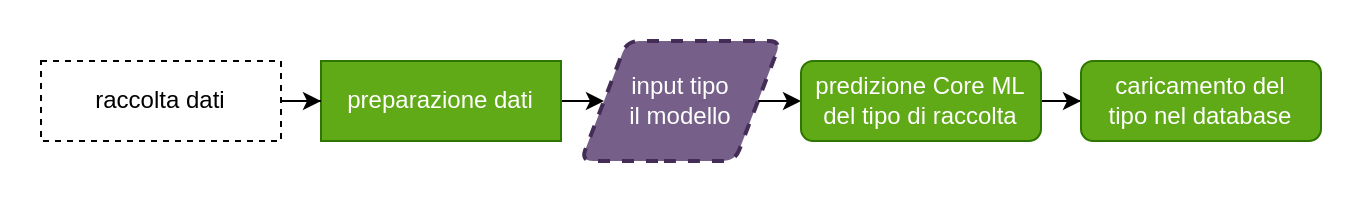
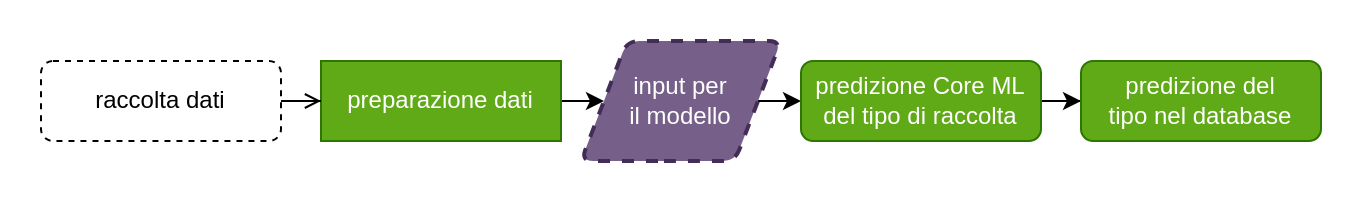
- <mxCell id="5" value="raccolta dati" style="whiteSpace=wrap;html=1;fontSize=12;glass=0;strokeWidth=1;shadow=0;dashed=1;rounded=0;" vertex="1" parent="1"><mxGeometry x="20" y="30" width="120" height="40" as="geometry" /></mxCell>
+ <mxCell id="5" value="raccolta dati" style="rounded=1;whiteSpace=wrap;html=1;fontSize=12;glass=0;strokeWidth=1;shadow=0;dashed=1;" vertex="1" parent="1"><mxGeometry x="20" y="30" width="120" height="40" as="geometry" /></mxCell>
- <mxCell id="4" style="edgeStyle=orthogonalEdgeStyle;rounded=0;orthogonalLoop=1;jettySize=auto;html=1;entryX=0;entryY=0.5;entryDx=0;entryDy=0;" edge="1" parent="1" source="5" target="3"><mxGeometry relative="1" as="geometry" /></mxCell>
+ <mxCell id="4" style="edgeStyle=orthogonalEdgeStyle;rounded=0;orthogonalLoop=1;jettySize=auto;html=1;entryX=0;entryY=0.5;entryDx=0;entryDy=0;endArrow=open;" edge="1" parent="1" source="5" target="3"><mxGeometry relative="1" as="geometry" /></mxCell>
- <mxCell id="7" value="input tipo&lt;br&gt;il modello" style="shape=parallelogram;html=1;strokeWidth=2;perimeter=parallelogramPerimeter;whiteSpace=wrap;rounded=1;arcSize=12;size=0.23;dashed=1;fillColor=#76608a;strokeColor=#432D57;fontColor=#ffffff;" vertex="1" parent="1"><mxGeometry x="290" y="20" width="100" height="60" as="geometry" /></mxCell>
+ <mxCell id="7" value="input per&lt;br&gt;il modello" style="shape=parallelogram;html=1;strokeWidth=2;perimeter=parallelogramPerimeter;whiteSpace=wrap;rounded=1;arcSize=12;size=0.23;dashed=1;fillColor=#76608a;strokeColor=#432D57;fontColor=#ffffff;" vertex="1" parent="1"><mxGeometry x="290" y="20" width="100" height="60" as="geometry" /></mxCell>
- <mxCell id="10" value="caricamento del&lt;br&gt;tipo nel database" style="rounded=1;whiteSpace=wrap;html=1;fontSize=12;glass=0;strokeWidth=1;shadow=0;fillColor=#60a917;strokeColor=#2D7600;fontColor=#ffffff;" vertex="1" parent="1"><mxGeometry x="540" y="30" width="120" height="40" as="geometry" /></mxCell>
+ <mxCell id="10" value="predizione del&lt;br&gt;tipo nel database" style="rounded=1;whiteSpace=wrap;html=1;fontSize=12;glass=0;strokeWidth=1;shadow=0;fillColor=#60a917;strokeColor=#2D7600;fontColor=#ffffff;" vertex="1" parent="1"><mxGeometry x="540" y="30" width="120" height="40" as="geometry" /></mxCell>
